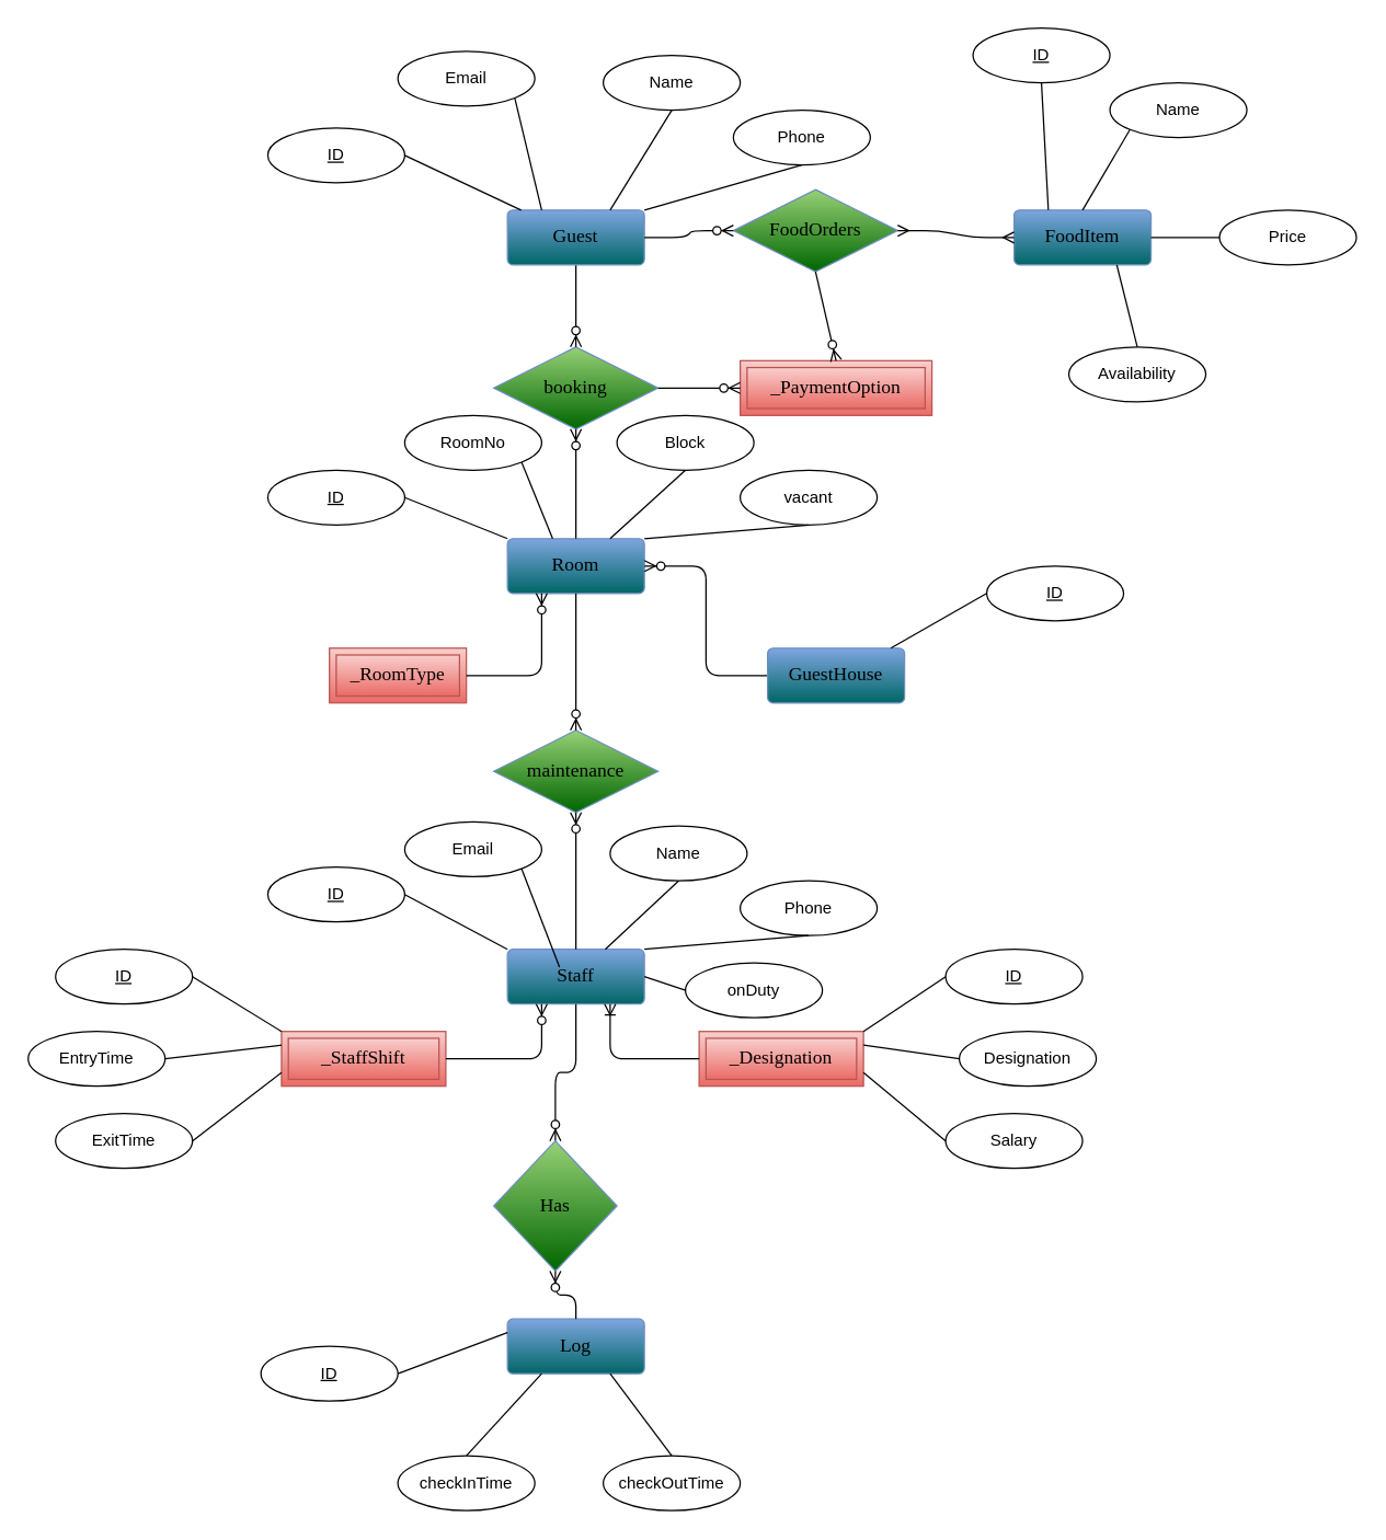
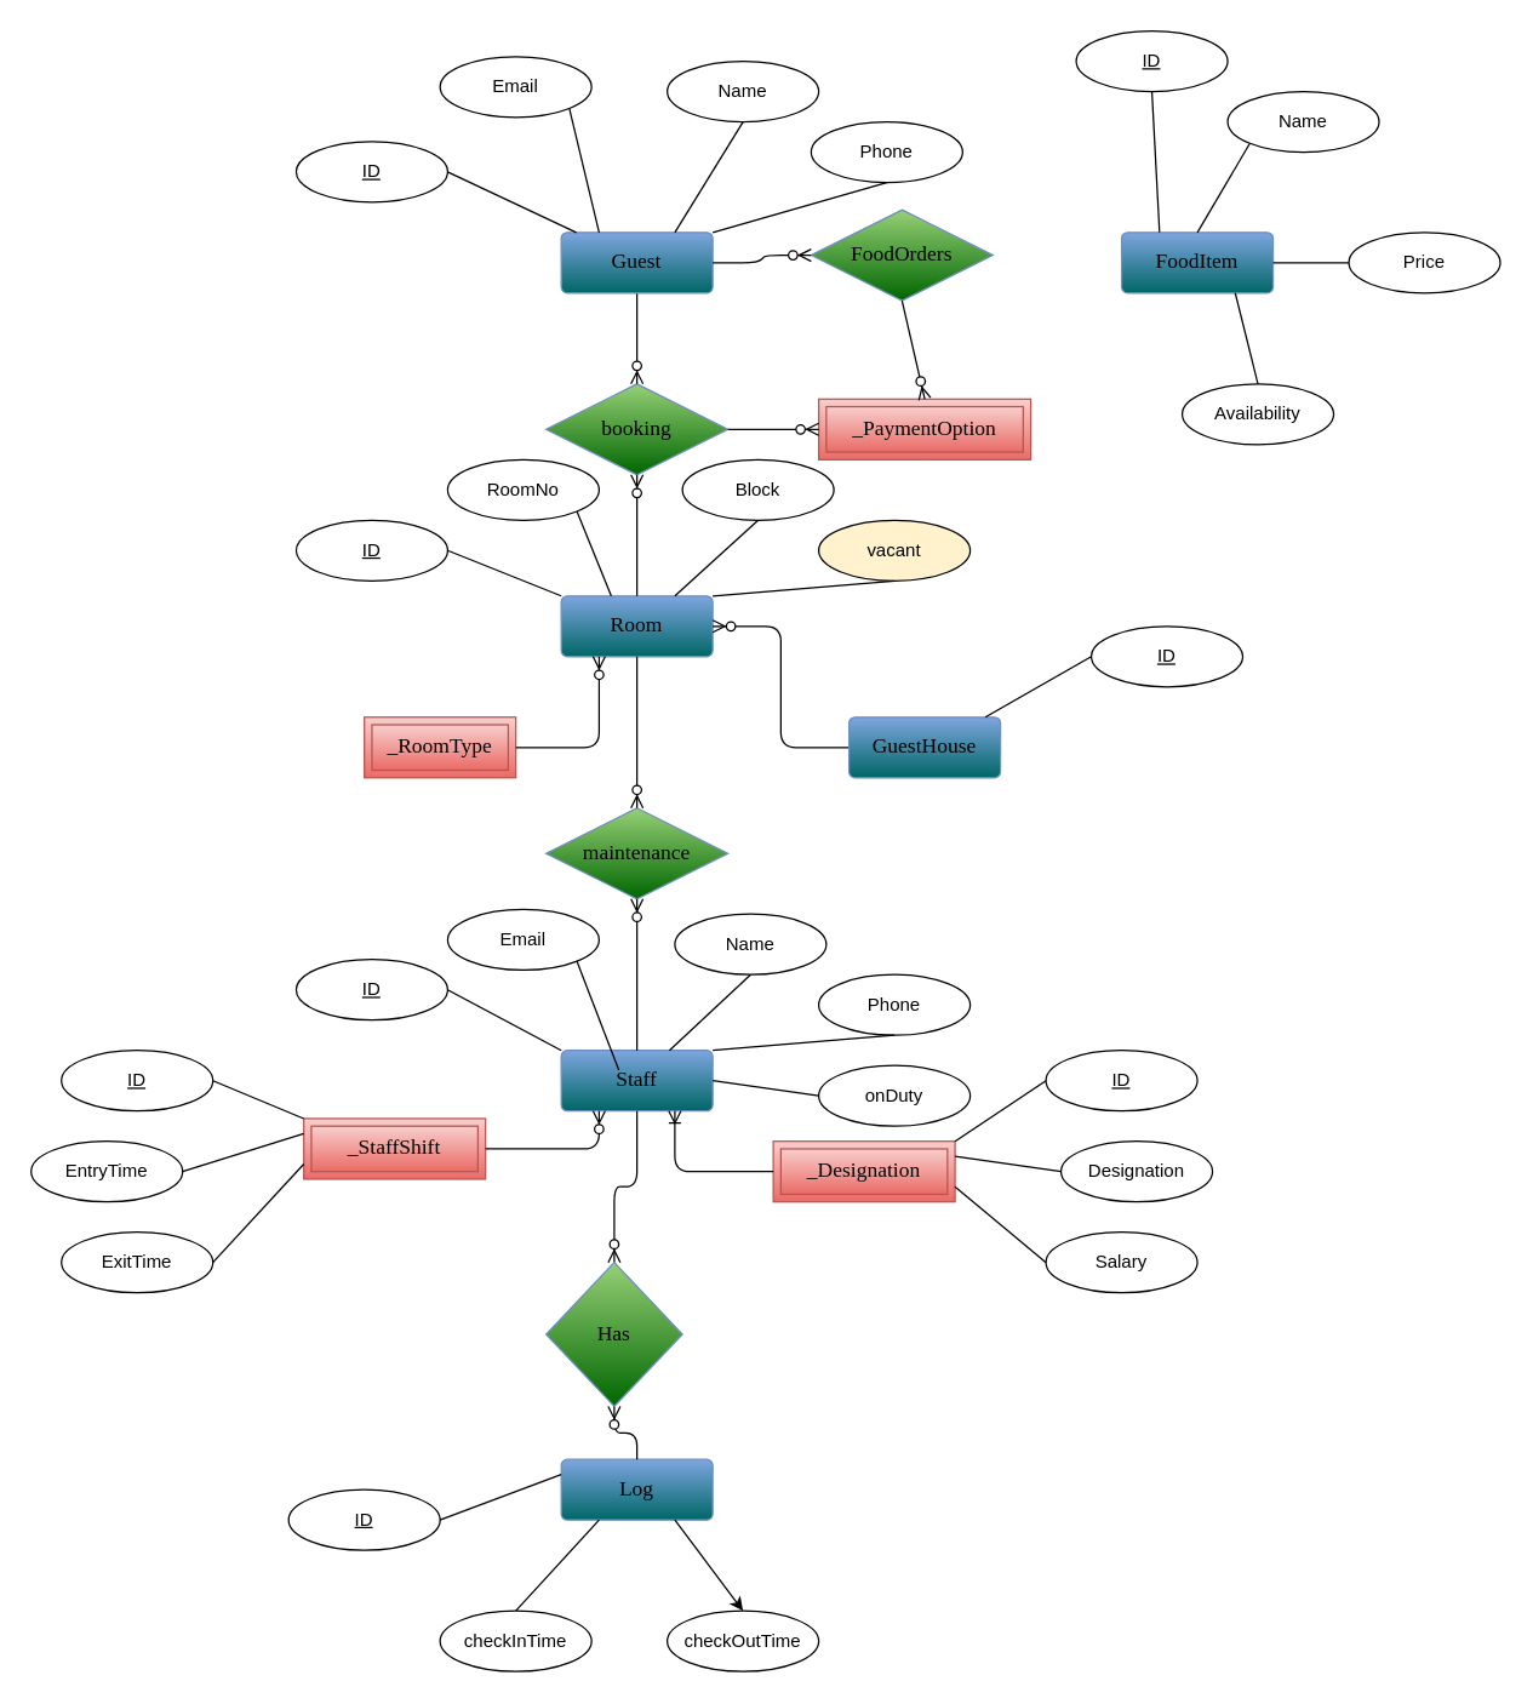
- <mxCell id="23" value="" style="edgeStyle=entityRelationEdgeStyle;fontSize=12;html=1;endArrow=ERmany;startArrow=ERmany;entryX=0;entryY=0.5;entryDx=0;entryDy=0;exitX=1;exitY=0.5;exitDx=0;exitDy=0;" parent="1" source="22" target="21" edge="1"><mxGeometry width="100" height="100" relative="1" as="geometry"><mxPoint x="610" y="383" as="sourcePoint" /><mxPoint x="710" y="283" as="targetPoint" /></mxGeometry></mxCell>
- <mxCell id="66" value="vacant" style="ellipse;whiteSpace=wrap;html=1;align=center;" vertex="1" parent="1"><mxGeometry x="540" y="343" width="100" height="40" as="geometry" /></mxCell>
+ <mxCell id="66" value="vacant" style="ellipse;whiteSpace=wrap;html=1;align=center;fillColor=#fff2cc;" vertex="1" parent="1"><mxGeometry x="540" y="343" width="100" height="40" as="geometry" /></mxCell>
- <mxCell id="58" value="onDuty" style="ellipse;whiteSpace=wrap;html=1;align=center;" vertex="1" parent="1"><mxGeometry x="500" y="703" width="100" height="40" as="geometry" /></mxCell>
+ <mxCell id="58" value="onDuty" style="ellipse;whiteSpace=wrap;html=1;align=center;" vertex="1" parent="1"><mxGeometry x="540" y="703" width="100" height="40" as="geometry" /></mxCell>
- <mxCell id="17" value="_StaffShift" style="shape=ext;margin=3;double=1;whiteSpace=wrap;html=1;align=center;fillColor=#f8cecc;strokeColor=#b85450;gradientDirection=south;gradientColor=#ea6b66;fontFamily=JetBrains Mono;fontStyle=0;fontSize=14;" parent="1" vertex="1"><mxGeometry x="205" y="753" width="120" height="40" as="geometry" /></mxCell>
+ <mxCell id="17" value="_StaffShift" style="shape=ext;margin=3;double=1;whiteSpace=wrap;html=1;align=center;fillColor=#f8cecc;strokeColor=#b85450;gradientDirection=south;gradientColor=#ea6b66;fontFamily=JetBrains Mono;fontStyle=0;fontSize=14;" parent="1" vertex="1"><mxGeometry x="200" y="738" width="120" height="40" as="geometry" /></mxCell>
- <mxCell id="49" value="" style="endArrow=none;html=1;rounded=0;exitX=0.75;exitY=1;exitDx=0;exitDy=0;entryX=0.5;entryY=0;entryDx=0;entryDy=0;" edge="1" target="48" parent="1" source="19"><mxGeometry relative="1" as="geometry"><mxPoint x="550" y="1003" as="sourcePoint" /><mxPoint x="390" y="1113" as="targetPoint" /><Array as="points" /></mxGeometry></mxCell>
+ <mxCell id="49" value="" style="endArrow=classic;html=1;rounded=0;exitX=0.75;exitY=1;exitDx=0;exitDy=0;entryX=0.5;entryY=0;entryDx=0;entryDy=0;" edge="1" target="48" parent="1" source="19"><mxGeometry relative="1" as="geometry"><mxPoint x="550" y="1003" as="sourcePoint" /><mxPoint x="390" y="1113" as="targetPoint" /><Array as="points" /></mxGeometry></mxCell>
